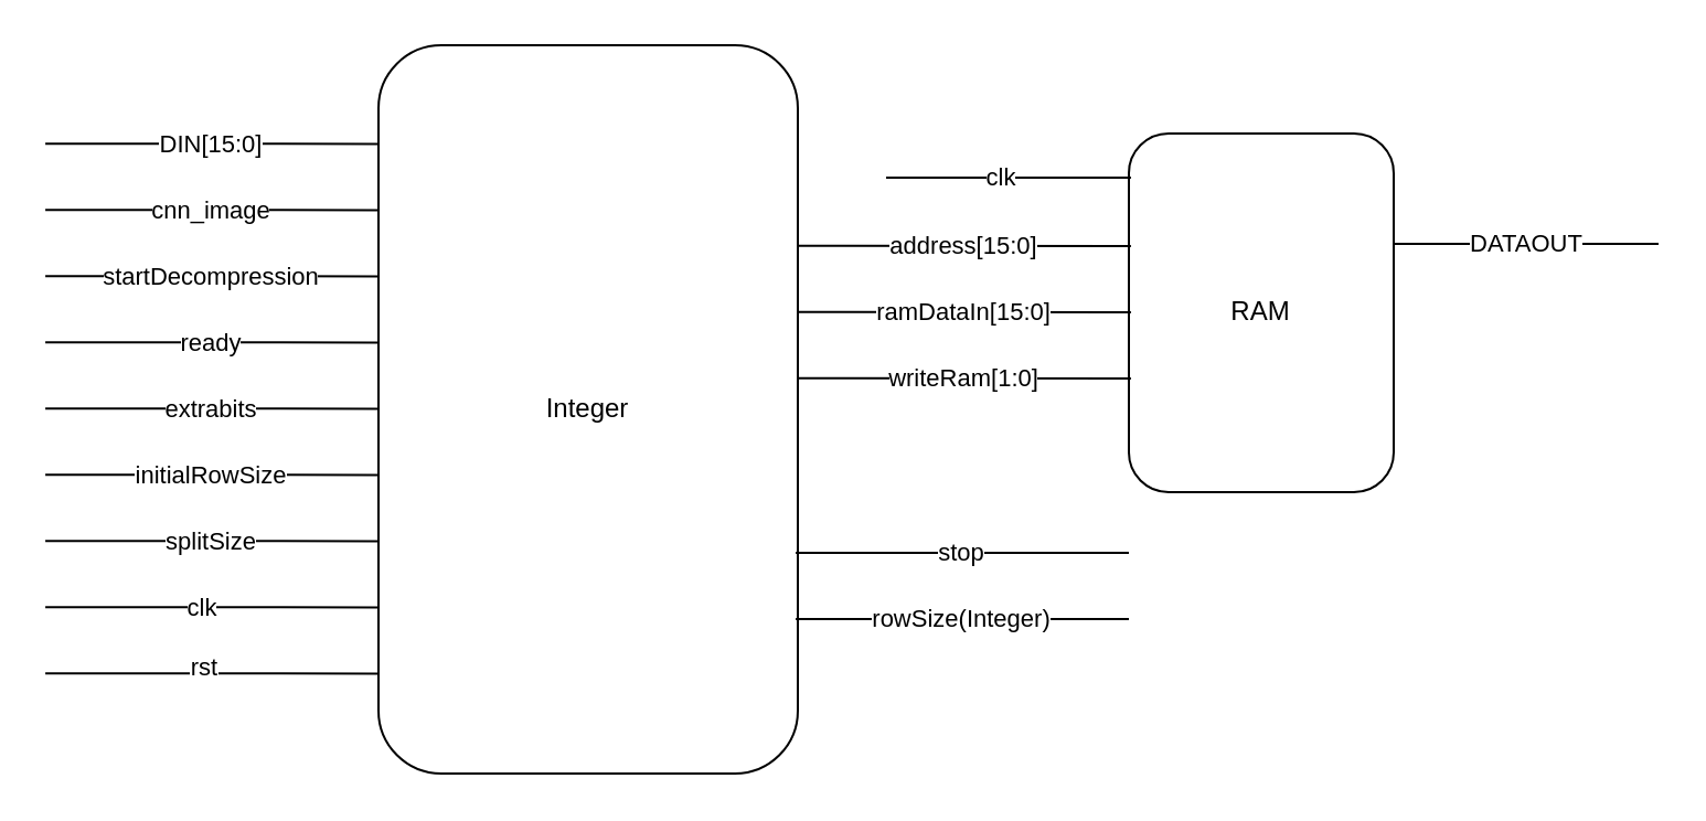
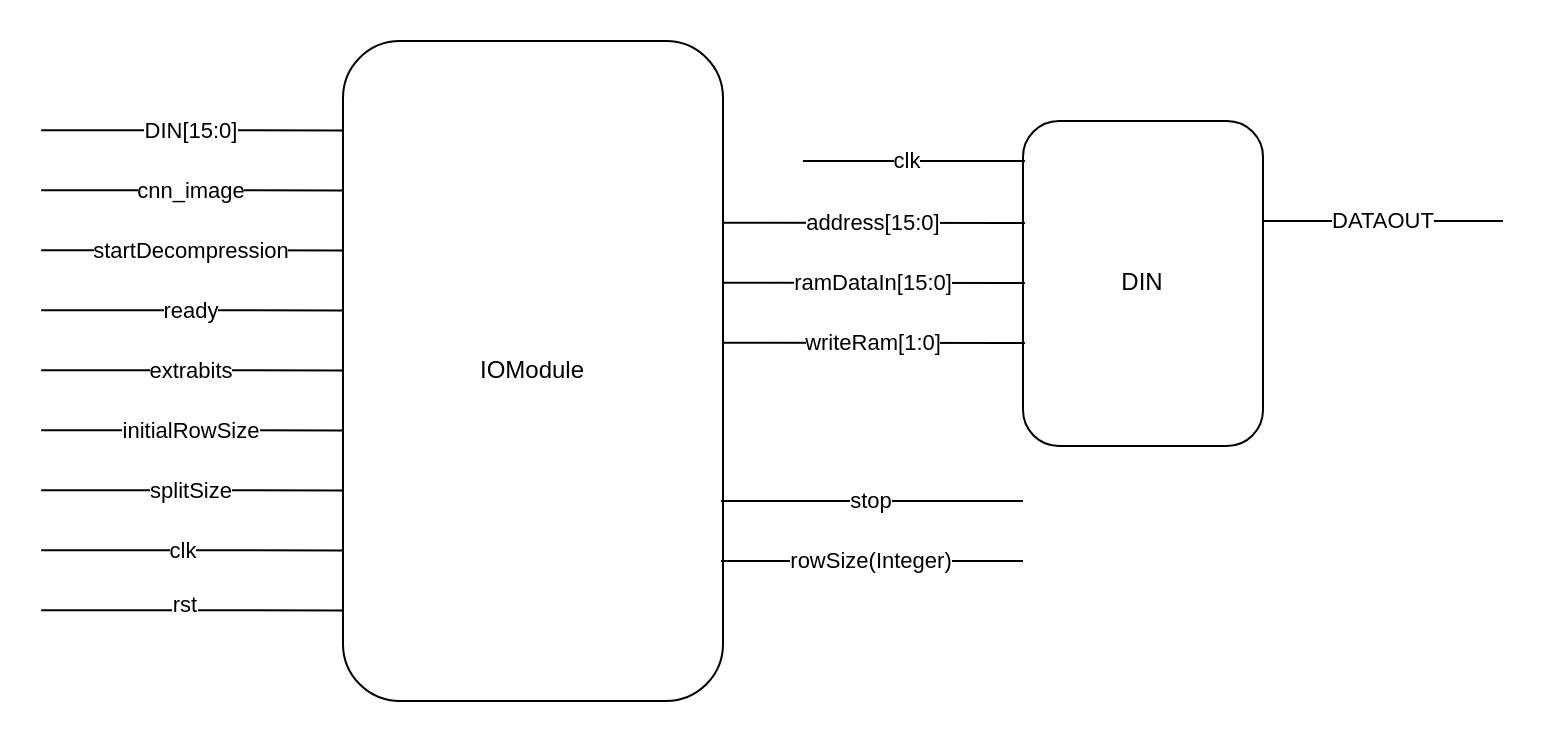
- <mxCell id="3" value="RAM" style="rounded=1;whiteSpace=wrap;html=1;" vertex="1" parent="1"><mxGeometry x="511" y="60" width="120" height="162.5" as="geometry" /></mxCell>
+ <mxCell id="3" value="DIN" style="rounded=1;whiteSpace=wrap;html=1;" vertex="1" parent="1"><mxGeometry x="511" y="60" width="120" height="162.5" as="geometry" /></mxCell>
- <mxCell id="2" value="Integer" style="rounded=1;whiteSpace=wrap;html=1;" vertex="1" parent="1"><mxGeometry x="171" y="20" width="190" height="330" as="geometry" /></mxCell>
+ <mxCell id="2" value="IOModule" style="rounded=1;whiteSpace=wrap;html=1;" vertex="1" parent="1"><mxGeometry x="171" y="20" width="190" height="330" as="geometry" /></mxCell>
